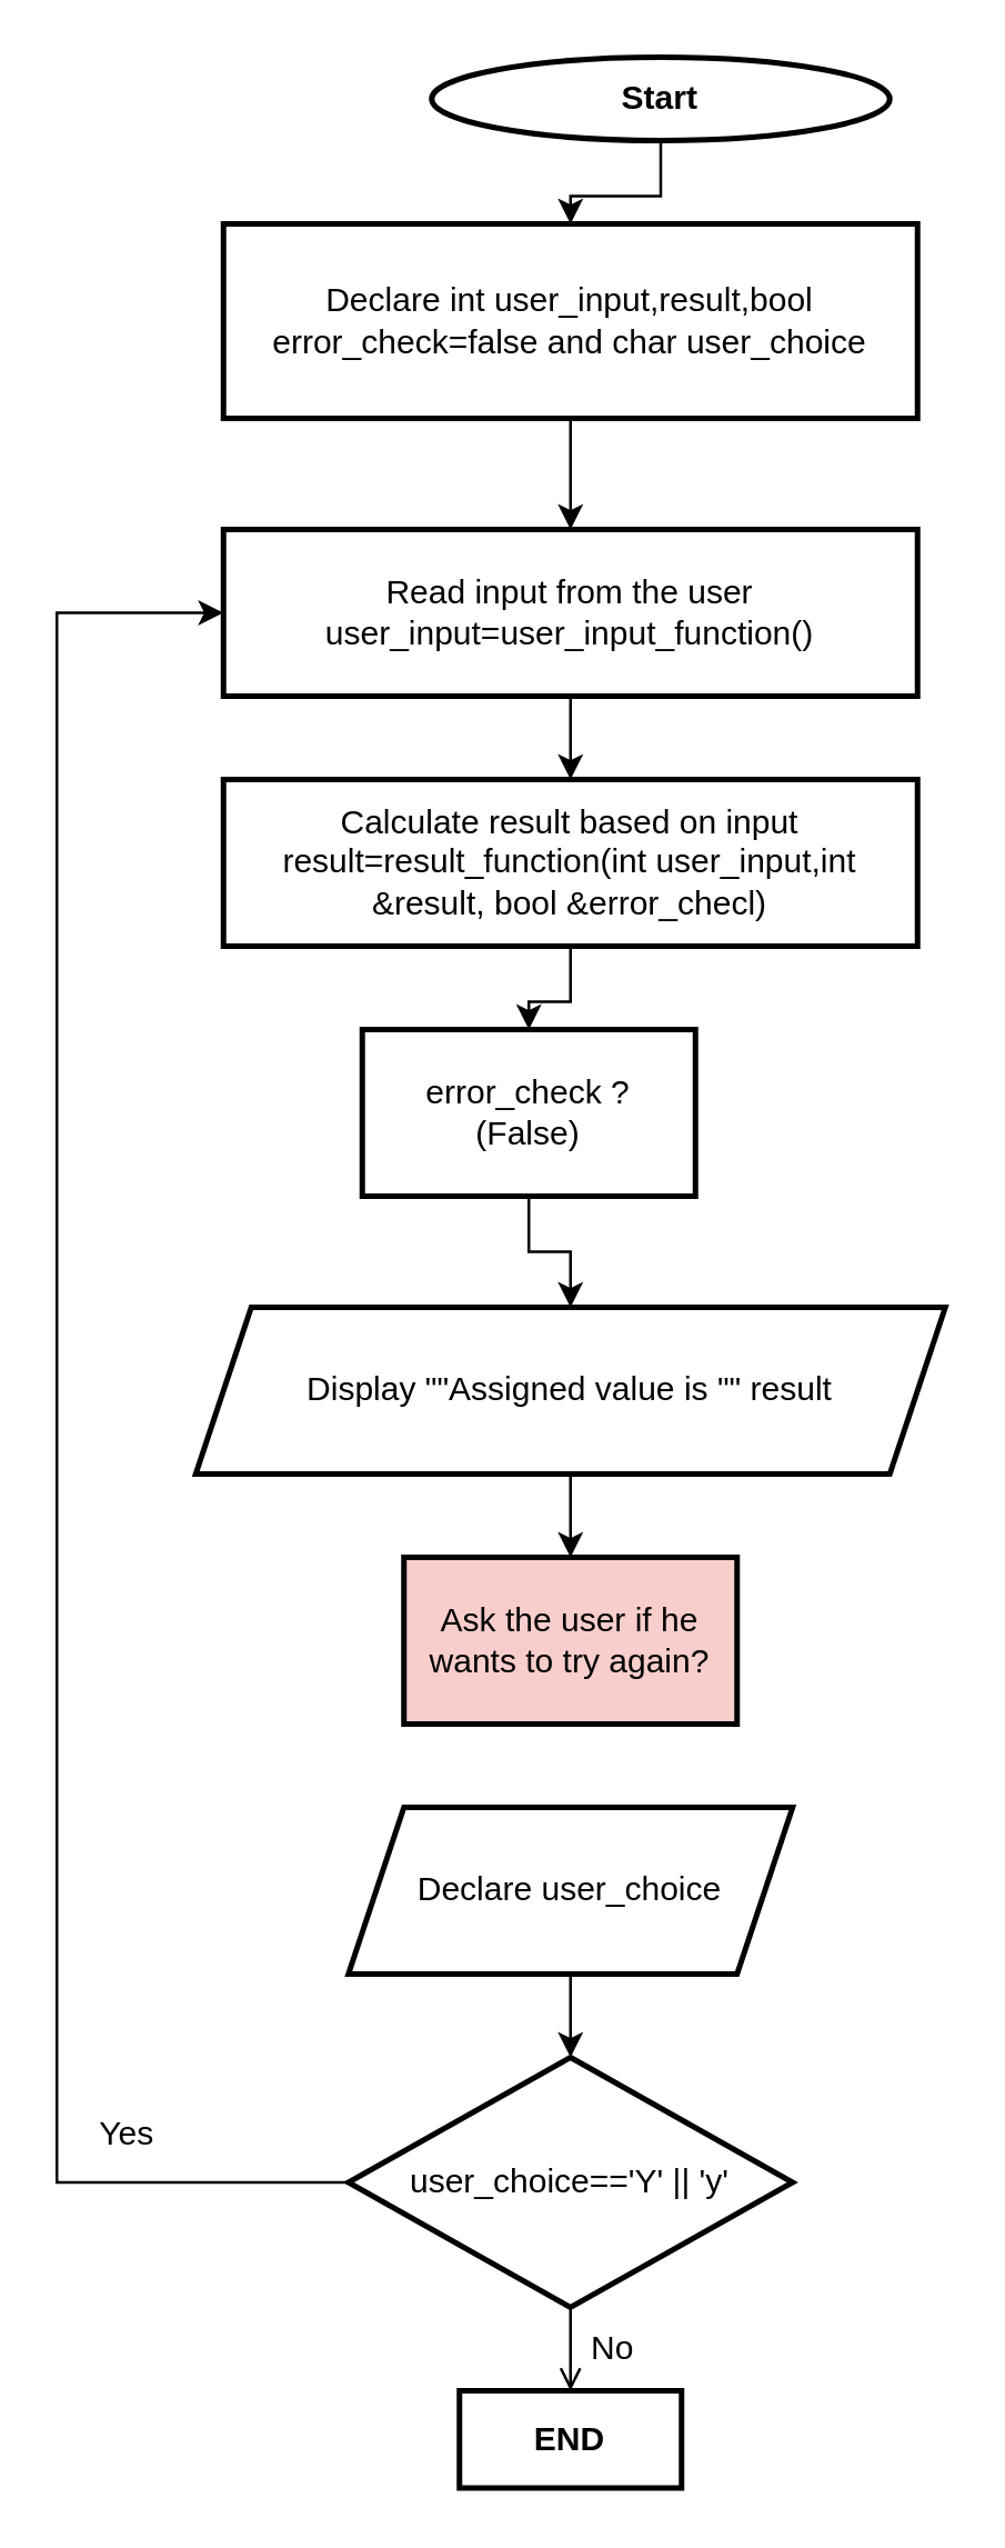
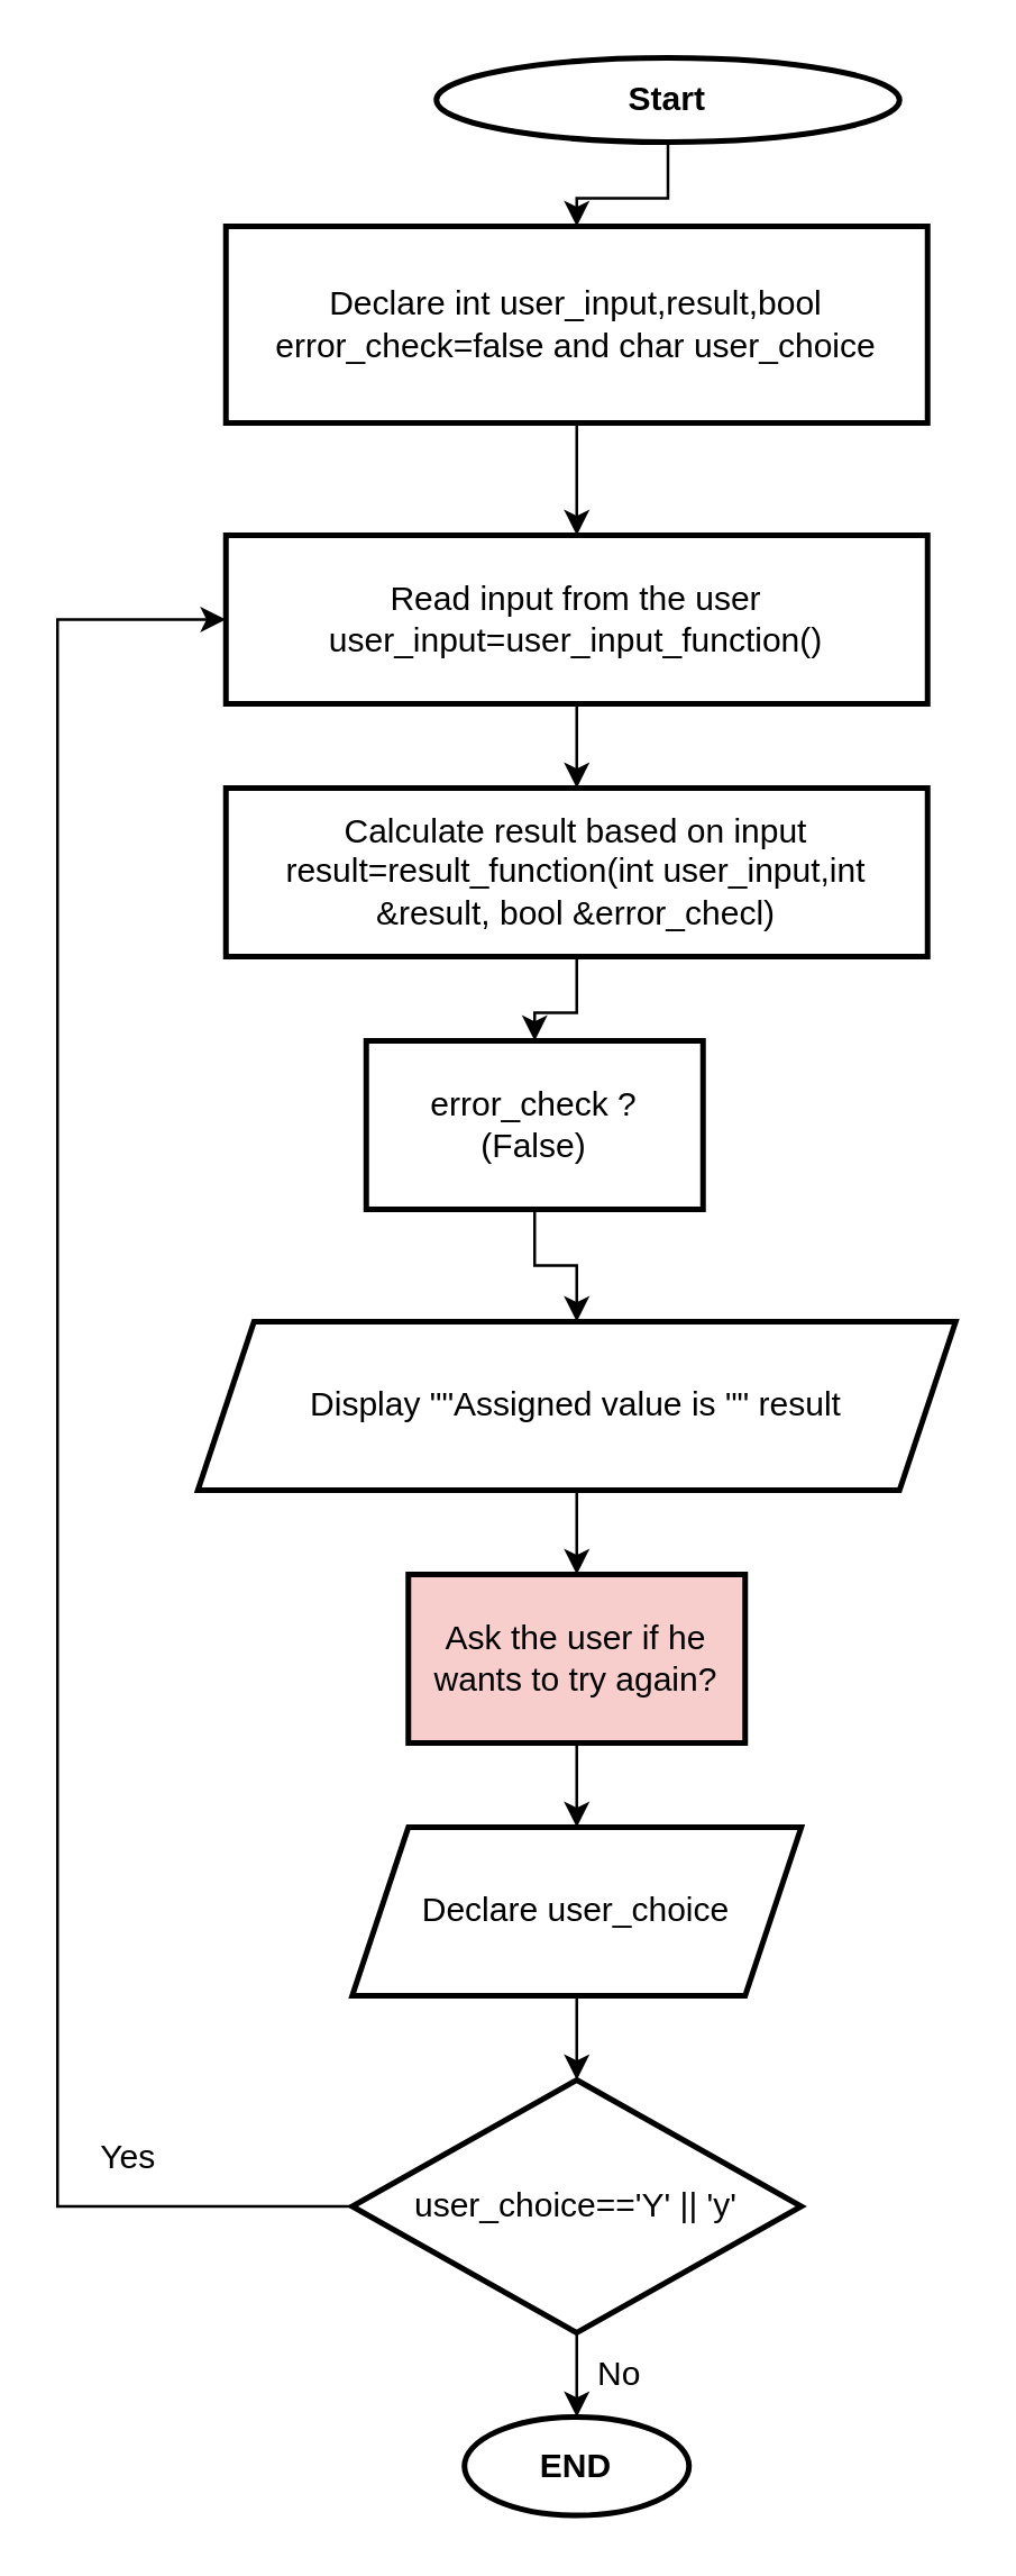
+ <mxCell id="14" value="" style="edgeStyle=orthogonalEdgeStyle;rounded=0;orthogonalLoop=1;jettySize=auto;html=1;" edge="1" parent="1" source="15" target="17"><mxGeometry relative="1" as="geometry" /></mxCell>
- <mxCell id="19" value="" style="edgeStyle=orthogonalEdgeStyle;rounded=0;orthogonalLoop=1;jettySize=auto;html=1;endArrow=open;" edge="1" parent="1" source="20" target="22"><mxGeometry relative="1" as="geometry" /></mxCell>
+ <mxCell id="19" value="" style="edgeStyle=orthogonalEdgeStyle;rounded=0;orthogonalLoop=1;jettySize=auto;html=1;" edge="1" parent="1" source="20" target="22"><mxGeometry relative="1" as="geometry" /></mxCell>
- <mxCell id="22" value="&lt;b&gt;END&lt;/b&gt;" style="whiteSpace=wrap;html=1;strokeWidth=2;rounded=0;" vertex="1" parent="1"><mxGeometry x="165" y="860" width="80" height="35" as="geometry" /></mxCell>
+ <mxCell id="22" value="&lt;b&gt;END&lt;/b&gt;" style="ellipse;whiteSpace=wrap;html=1;strokeWidth=2;" vertex="1" parent="1"><mxGeometry x="165" y="860" width="80" height="35" as="geometry" /></mxCell>
